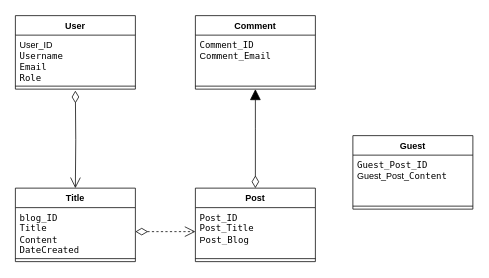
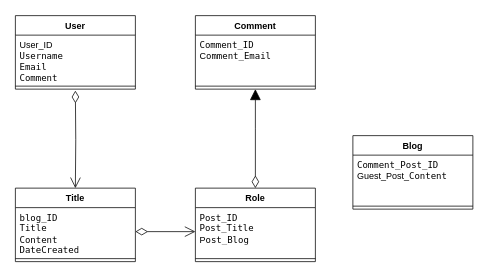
- <mxCell id="3" value="User_ID&lt;div&gt;&lt;code&gt;Username&lt;/code&gt;&lt;/div&gt;&lt;div&gt;&lt;code&gt;Email&lt;/code&gt;&amp;nbsp;&lt;/div&gt;&lt;div&gt;&lt;code&gt;Role&lt;/code&gt;&lt;br&gt;&lt;/div&gt;" style="text;strokeColor=none;fillColor=none;align=left;verticalAlign=top;spacingLeft=4;spacingRight=4;overflow=hidden;rotatable=0;points=[[0,0.5],[1,0.5]];portConstraint=eastwest;whiteSpace=wrap;html=1;" vertex="1" parent="2"><mxGeometry y="26" width="160" height="64" as="geometry" /></mxCell>
+ <mxCell id="3" value="User_ID&lt;div&gt;&lt;code&gt;Username&lt;/code&gt;&lt;/div&gt;&lt;div&gt;&lt;code&gt;Email&lt;/code&gt;&amp;nbsp;&lt;/div&gt;&lt;div&gt;&lt;code&gt;Comment&lt;/code&gt;&lt;br&gt;&lt;/div&gt;" style="text;strokeColor=none;fillColor=none;align=left;verticalAlign=top;spacingLeft=4;spacingRight=4;overflow=hidden;rotatable=0;points=[[0,0.5],[1,0.5]];portConstraint=eastwest;whiteSpace=wrap;html=1;" vertex="1" parent="2"><mxGeometry y="26" width="160" height="64" as="geometry" /></mxCell>
- <mxCell id="11" value="Guest" style="swimlane;fontStyle=1;align=center;verticalAlign=top;childLayout=stackLayout;horizontal=1;startSize=26;horizontalStack=0;resizeParent=1;resizeParentMax=0;resizeLast=0;collapsible=1;marginBottom=0;whiteSpace=wrap;html=1;" vertex="1" parent="1"><mxGeometry x="470" y="180" width="160" height="98" as="geometry" /></mxCell>
+ <mxCell id="11" value="Blog" style="swimlane;fontStyle=1;align=center;verticalAlign=top;childLayout=stackLayout;horizontal=1;startSize=26;horizontalStack=0;resizeParent=1;resizeParentMax=0;resizeLast=0;collapsible=1;marginBottom=0;whiteSpace=wrap;html=1;" vertex="1" parent="1"><mxGeometry x="470" y="180" width="160" height="98" as="geometry" /></mxCell>
- <mxCell id="12" value="&lt;div&gt;&lt;code&gt;Guest_Post_ID&lt;/code&gt;&lt;/div&gt;&lt;div&gt;&lt;code&gt;&lt;font face=&quot;Helvetica&quot;&gt;Guest_Post_&lt;/font&gt;Content&lt;/code&gt;&lt;br&gt;&lt;/div&gt;" style="text;strokeColor=none;fillColor=none;align=left;verticalAlign=top;spacingLeft=4;spacingRight=4;overflow=hidden;rotatable=0;points=[[0,0.5],[1,0.5]];portConstraint=eastwest;whiteSpace=wrap;html=1;" vertex="1" parent="11"><mxGeometry y="26" width="160" height="64" as="geometry" /></mxCell>
+ <mxCell id="12" value="&lt;div&gt;&lt;code&gt;Comment_Post_ID&lt;/code&gt;&lt;/div&gt;&lt;div&gt;&lt;code&gt;&lt;font face=&quot;Helvetica&quot;&gt;Guest_Post_&lt;/font&gt;Content&lt;/code&gt;&lt;br&gt;&lt;/div&gt;" style="text;strokeColor=none;fillColor=none;align=left;verticalAlign=top;spacingLeft=4;spacingRight=4;overflow=hidden;rotatable=0;points=[[0,0.5],[1,0.5]];portConstraint=eastwest;whiteSpace=wrap;html=1;" vertex="1" parent="11"><mxGeometry y="26" width="160" height="64" as="geometry" /></mxCell>
- <mxCell id="15" value="Post" style="swimlane;fontStyle=1;align=center;verticalAlign=top;childLayout=stackLayout;horizontal=1;startSize=26;horizontalStack=0;resizeParent=1;resizeParentMax=0;resizeLast=0;collapsible=1;marginBottom=0;whiteSpace=wrap;html=1;" vertex="1" parent="1"><mxGeometry x="260" y="250" width="160" height="98" as="geometry" /></mxCell>
+ <mxCell id="15" value="Role" style="swimlane;fontStyle=1;align=center;verticalAlign=top;childLayout=stackLayout;horizontal=1;startSize=26;horizontalStack=0;resizeParent=1;resizeParentMax=0;resizeLast=0;collapsible=1;marginBottom=0;whiteSpace=wrap;html=1;" vertex="1" parent="1"><mxGeometry x="260" y="250" width="160" height="98" as="geometry" /></mxCell>
- <mxCell id="18" value="" style="endArrow=open;html=1;endSize=12;startArrow=diamondThin;startSize=14;startFill=0;edgeStyle=orthogonalEdgeStyle;align=left;verticalAlign=bottom;rounded=0;entryX=0;entryY=0.5;entryDx=0;entryDy=0;exitX=1;exitY=0.5;exitDx=0;exitDy=0;dashed=1;" edge="1" parent="1" source="6" target="16"><mxGeometry x="-1" y="3" relative="1" as="geometry"><mxPoint x="220" y="210" as="sourcePoint" /><mxPoint x="220" y="340" as="targetPoint" /></mxGeometry></mxCell>
+ <mxCell id="18" value="" style="endArrow=open;html=1;endSize=12;startArrow=diamondThin;startSize=14;startFill=0;edgeStyle=orthogonalEdgeStyle;align=left;verticalAlign=bottom;rounded=0;entryX=0;entryY=0.5;entryDx=0;entryDy=0;exitX=1;exitY=0.5;exitDx=0;exitDy=0;" edge="1" parent="1" source="6" target="16"><mxGeometry x="-1" y="3" relative="1" as="geometry"><mxPoint x="220" y="210" as="sourcePoint" /><mxPoint x="220" y="340" as="targetPoint" /></mxGeometry></mxCell>
